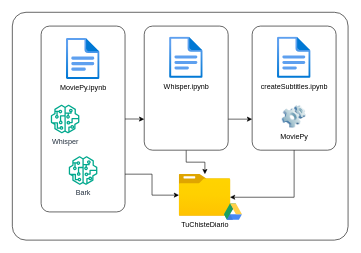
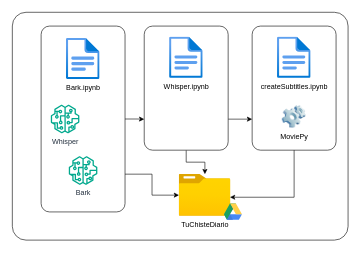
- <mxCell id="7" value="MoviePy.ipynb" style="image;aspect=fixed;html=1;points=[];align=center;fontSize=12;image=img/lib/azure2/general/File.svg;" vertex="1" parent="1"><mxGeometry x="110" y="63" width="56.0" height="69" as="geometry" /></mxCell>
+ <mxCell id="7" value="Bark.ipynb" style="image;aspect=fixed;html=1;points=[];align=center;fontSize=12;image=img/lib/azure2/general/File.svg;" vertex="1" parent="1"><mxGeometry x="110" y="63" width="56.0" height="69" as="geometry" /></mxCell>
